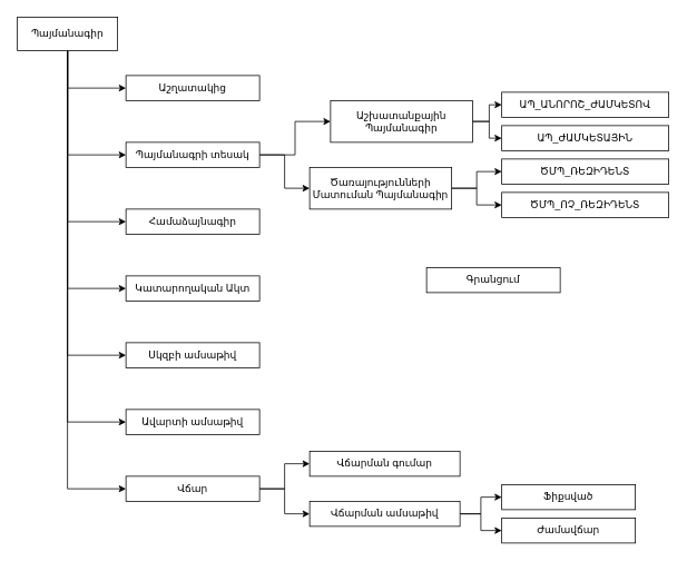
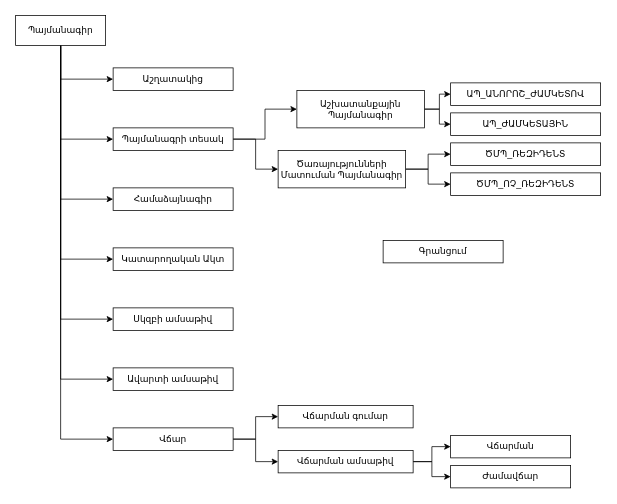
- <mxCell id="31" value="Ֆիքսված" style="rounded=0;whiteSpace=wrap;html=1;" parent="1" vertex="1"><mxGeometry x="600" y="580" width="160" height="30" as="geometry" /></mxCell>
+ <mxCell id="31" value="Վճարման" style="rounded=0;whiteSpace=wrap;html=1;" parent="1" vertex="1"><mxGeometry x="600" y="580" width="160" height="30" as="geometry" /></mxCell>
